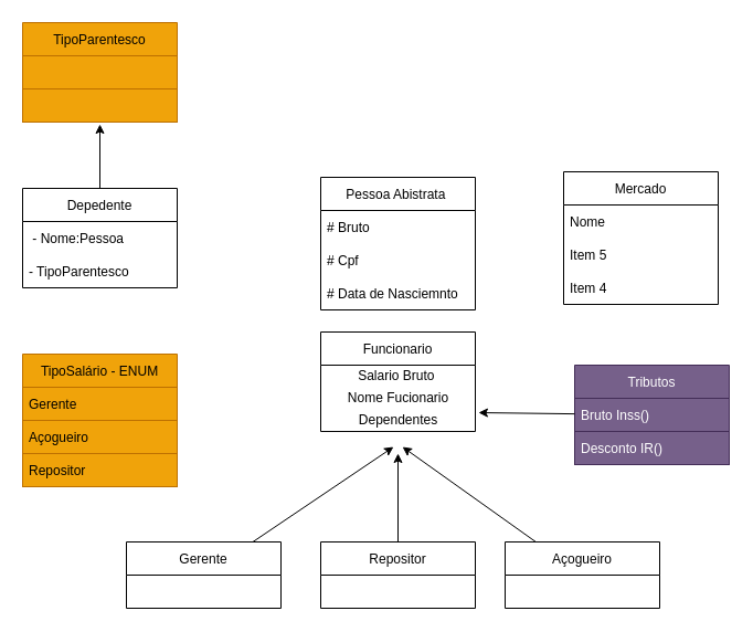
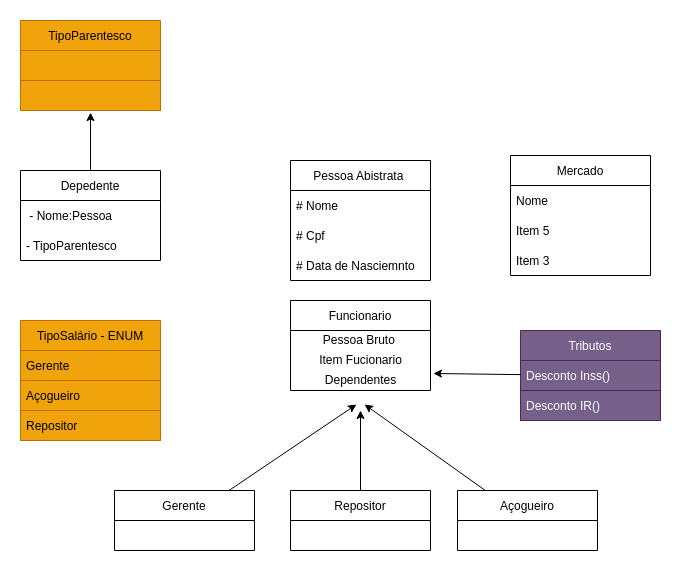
- <mxCell id="3" value="# Bruto" style="text;strokeColor=none;fillColor=none;align=left;verticalAlign=middle;spacingLeft=4;spacingRight=4;overflow=hidden;points=[[0,0.5],[1,0.5]];portConstraint=eastwest;rotatable=0;" vertex="1" parent="2"><mxGeometry y="30" width="140" height="30" as="geometry" /></mxCell>
+ <mxCell id="3" value="# Nome" style="text;strokeColor=none;fillColor=none;align=left;verticalAlign=middle;spacingLeft=4;spacingRight=4;overflow=hidden;points=[[0,0.5],[1,0.5]];portConstraint=eastwest;rotatable=0;" vertex="1" parent="2"><mxGeometry y="30" width="140" height="30" as="geometry" /></mxCell>
- <mxCell id="34" value="Item 4" style="text;strokeColor=none;fillColor=none;align=left;verticalAlign=middle;spacingLeft=4;spacingRight=4;overflow=hidden;points=[[0,0.5],[1,0.5]];portConstraint=eastwest;rotatable=0;rounded=0;shadow=0;glass=0;labelBackgroundColor=none;sketch=0;" vertex="1" parent="31"><mxGeometry y="90" width="140" height="30" as="geometry" /></mxCell>
+ <mxCell id="34" value="Item 3" style="text;strokeColor=none;fillColor=none;align=left;verticalAlign=middle;spacingLeft=4;spacingRight=4;overflow=hidden;points=[[0,0.5],[1,0.5]];portConstraint=eastwest;rotatable=0;rounded=0;shadow=0;glass=0;labelBackgroundColor=none;sketch=0;" vertex="1" parent="31"><mxGeometry y="90" width="140" height="30" as="geometry" /></mxCell>
- <mxCell id="27" value="Salario Bruto&amp;nbsp;" style="text;html=1;align=center;verticalAlign=middle;resizable=0;points=[];autosize=1;strokeColor=none;fillColor=none;" vertex="1" parent="26"><mxGeometry y="30" width="140" height="20" as="geometry" /></mxCell>
+ <mxCell id="27" value="Pessoa Bruto&amp;nbsp;" style="text;html=1;align=center;verticalAlign=middle;resizable=0;points=[];autosize=1;strokeColor=none;fillColor=none;" vertex="1" parent="26"><mxGeometry y="30" width="140" height="20" as="geometry" /></mxCell>
- <mxCell id="28" value="Nome Fucionario" style="text;html=1;align=center;verticalAlign=middle;resizable=0;points=[];autosize=1;strokeColor=none;fillColor=none;" vertex="1" parent="26"><mxGeometry y="50" width="140" height="20" as="geometry" /></mxCell>
+ <mxCell id="28" value="Item Fucionario" style="text;html=1;align=center;verticalAlign=middle;resizable=0;points=[];autosize=1;strokeColor=none;fillColor=none;" vertex="1" parent="26"><mxGeometry y="50" width="140" height="20" as="geometry" /></mxCell>
- <mxCell id="7" value="Bruto Inss()" style="text;strokeColor=#432D57;fillColor=#76608a;align=left;verticalAlign=middle;spacingLeft=4;spacingRight=4;overflow=hidden;points=[[0,0.5],[1,0.5]];portConstraint=eastwest;rotatable=0;fontColor=#ffffff;" vertex="1" parent="6"><mxGeometry y="30" width="140" height="30" as="geometry" /></mxCell>
+ <mxCell id="7" value="Desconto Inss()" style="text;strokeColor=#432D57;fillColor=#76608a;align=left;verticalAlign=middle;spacingLeft=4;spacingRight=4;overflow=hidden;points=[[0,0.5],[1,0.5]];portConstraint=eastwest;rotatable=0;fontColor=#ffffff;" vertex="1" parent="6"><mxGeometry y="30" width="140" height="30" as="geometry" /></mxCell>
